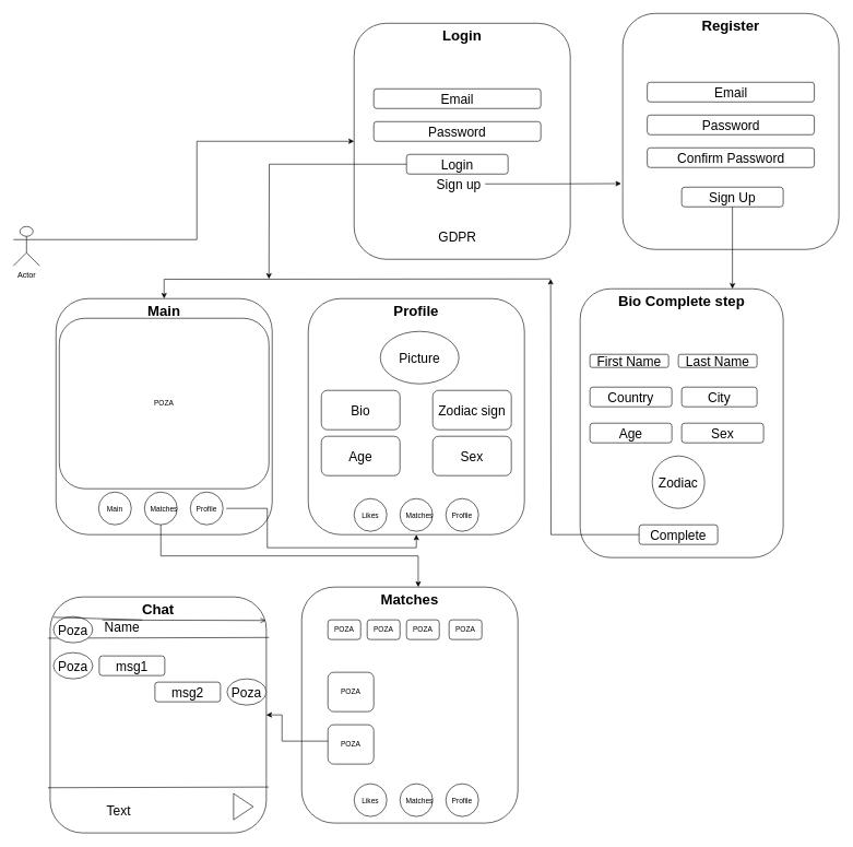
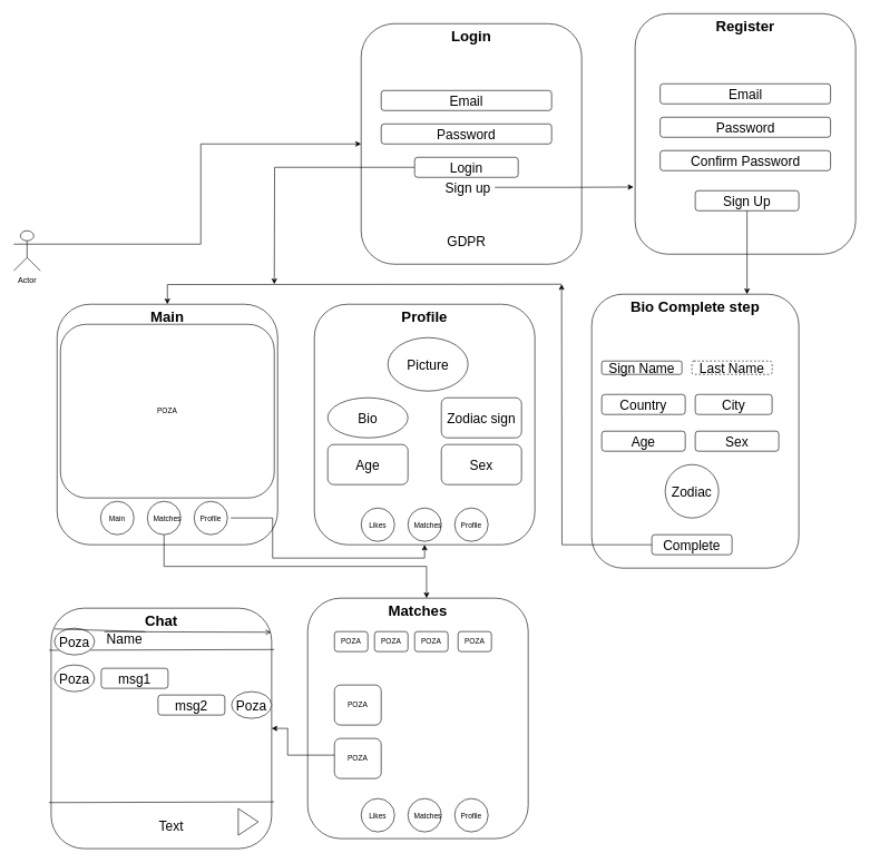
- <mxCell id="61" value="First Name" style="rounded=1;whiteSpace=wrap;html=1;fontSize=20;fillColor=default;verticalAlign=middle;" vertex="1" parent="1"><mxGeometry x="900" y="540" width="120" height="20" as="geometry" /></mxCell>
+ <mxCell id="61" value="Sign Name" style="rounded=1;whiteSpace=wrap;html=1;fontSize=20;fillColor=default;verticalAlign=middle;" vertex="1" parent="1"><mxGeometry x="900" y="540" width="120" height="20" as="geometry" /></mxCell>
- <mxCell id="62" value="Last Name" style="rounded=1;whiteSpace=wrap;html=1;fontSize=20;fillColor=default;verticalAlign=middle;" vertex="1" parent="1"><mxGeometry x="1035" y="540" width="120" height="20" as="geometry" /></mxCell>
+ <mxCell id="62" value="Last Name" style="rounded=1;whiteSpace=wrap;html=1;fontSize=20;fillColor=default;verticalAlign=middle;dashed=1;" vertex="1" parent="1"><mxGeometry x="1035" y="540" width="120" height="20" as="geometry" /></mxCell>
- <mxCell id="37" value="Bio" style="rounded=1;whiteSpace=wrap;html=1;fontSize=20;fillColor=default;verticalAlign=middle;" vertex="1" parent="1"><mxGeometry x="490" y="595" width="120" height="60" as="geometry" /></mxCell>
+ <mxCell id="37" value="Bio" style="ellipse;whiteSpace=wrap;html=1;fontSize=20;fillColor=default;verticalAlign=middle;" vertex="1" parent="1"><mxGeometry x="490" y="595" width="120" height="60" as="geometry" /></mxCell>
- <mxCell id="53" value="Text" style="text;html=1;strokeColor=none;fillColor=none;align=center;verticalAlign=middle;whiteSpace=wrap;rounded=0;fontSize=20;" vertex="1" parent="1"><mxGeometry x="151.04" y="1220" width="60" height="30" as="geometry" /></mxCell>
+ <mxCell id="53" value="Text" style="text;html=1;strokeColor=none;fillColor=none;align=center;verticalAlign=middle;whiteSpace=wrap;rounded=0;fontSize=20;" vertex="1" parent="1"><mxGeometry x="226.04" y="1220" width="60" height="30" as="geometry" /></mxCell>
